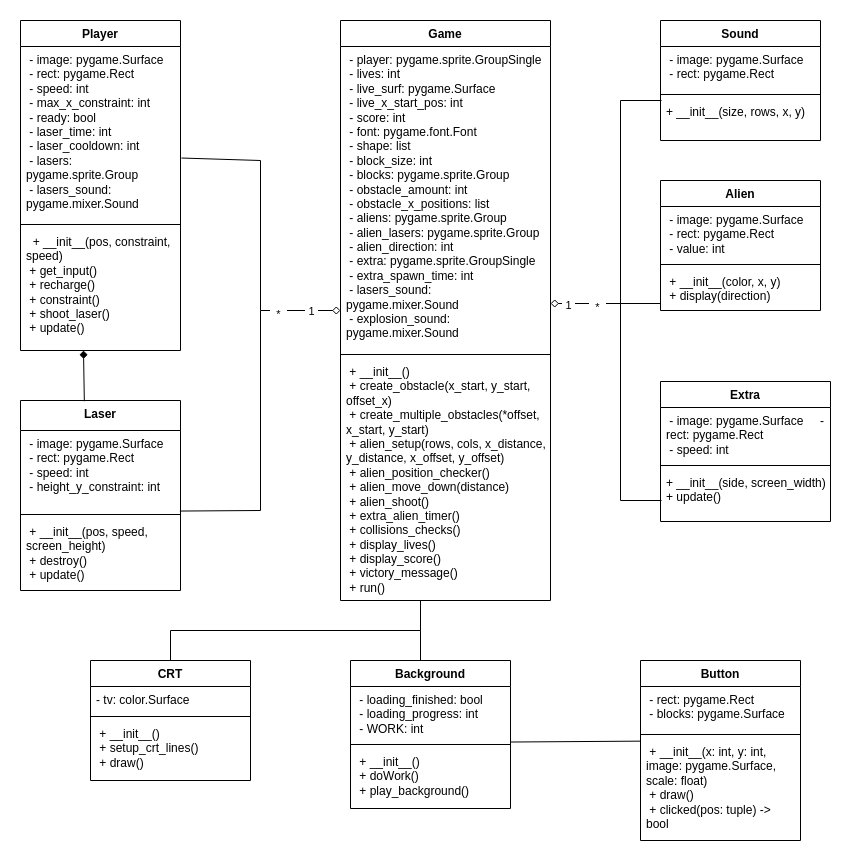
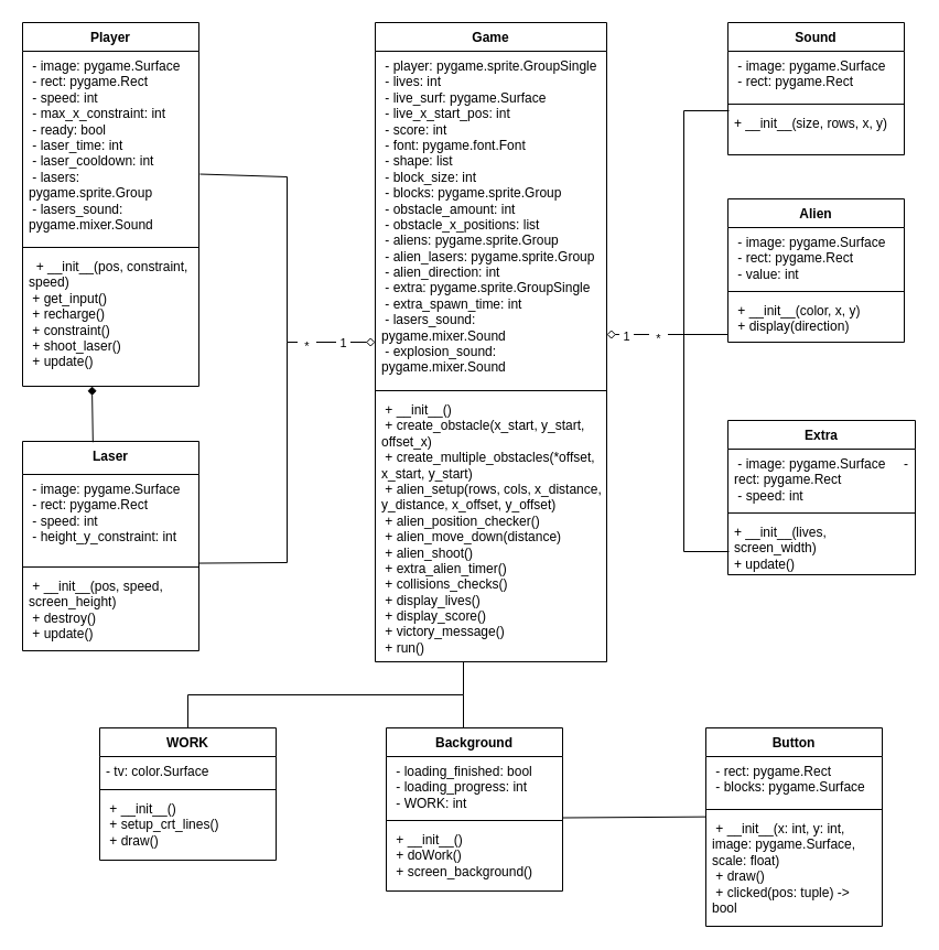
- <mxCell id="25" value="&lt;div&gt;+ __init__(side, screen_width)&lt;/div&gt;&lt;div&gt;+ update()&amp;nbsp;&lt;/div&gt;" style="text;strokeColor=none;fillColor=none;align=left;verticalAlign=top;spacingLeft=4;spacingRight=4;overflow=hidden;rotatable=0;points=[[0,0.5],[1,0.5]];portConstraint=eastwest;whiteSpace=wrap;html=1;" parent="22" vertex="1"><mxGeometry y="88" width="170" height="52" as="geometry" /></mxCell>
+ <mxCell id="25" value="&lt;div&gt;+ __init__(lives, screen_width)&lt;/div&gt;&lt;div&gt;+ update()&amp;nbsp;&lt;/div&gt;" style="text;strokeColor=none;fillColor=none;align=left;verticalAlign=top;spacingLeft=4;spacingRight=4;overflow=hidden;rotatable=0;points=[[0,0.5],[1,0.5]];portConstraint=eastwest;whiteSpace=wrap;html=1;" parent="22" vertex="1"><mxGeometry y="88" width="170" height="52" as="geometry" /></mxCell>
- <mxCell id="26" value="CRT" style="swimlane;fontStyle=1;align=center;verticalAlign=top;childLayout=stackLayout;horizontal=1;startSize=26;horizontalStack=0;resizeParent=1;resizeParentMax=0;resizeLast=0;collapsible=1;marginBottom=0;whiteSpace=wrap;html=1;" parent="1" vertex="1"><mxGeometry x="90" y="660" width="160" height="120" as="geometry" /></mxCell>
+ <mxCell id="26" value="WORK" style="swimlane;fontStyle=1;align=center;verticalAlign=top;childLayout=stackLayout;horizontal=1;startSize=26;horizontalStack=0;resizeParent=1;resizeParentMax=0;resizeLast=0;collapsible=1;marginBottom=0;whiteSpace=wrap;html=1;" parent="1" vertex="1"><mxGeometry x="90" y="660" width="160" height="120" as="geometry" /></mxCell>
- <mxCell id="47" value="&amp;nbsp;+ __init__()&amp;nbsp;&lt;div&gt;&amp;nbsp;+ doWork()&amp;nbsp;&lt;/div&gt;&lt;div&gt;&amp;nbsp;+ play_background() &lt;/div&gt;" style="text;strokeColor=none;fillColor=none;align=left;verticalAlign=top;spacingLeft=4;spacingRight=4;overflow=hidden;rotatable=0;points=[[0,0.5],[1,0.5]];portConstraint=eastwest;whiteSpace=wrap;html=1;" vertex="1" parent="44"><mxGeometry y="88" width="160" height="60" as="geometry" /></mxCell>
+ <mxCell id="47" value="&amp;nbsp;+ __init__()&amp;nbsp;&lt;div&gt;&amp;nbsp;+ doWork()&amp;nbsp;&lt;/div&gt;&lt;div&gt;&amp;nbsp;+ screen_background() &lt;/div&gt;" style="text;strokeColor=none;fillColor=none;align=left;verticalAlign=top;spacingLeft=4;spacingRight=4;overflow=hidden;rotatable=0;points=[[0,0.5],[1,0.5]];portConstraint=eastwest;whiteSpace=wrap;html=1;" vertex="1" parent="44"><mxGeometry y="88" width="160" height="60" as="geometry" /></mxCell>
